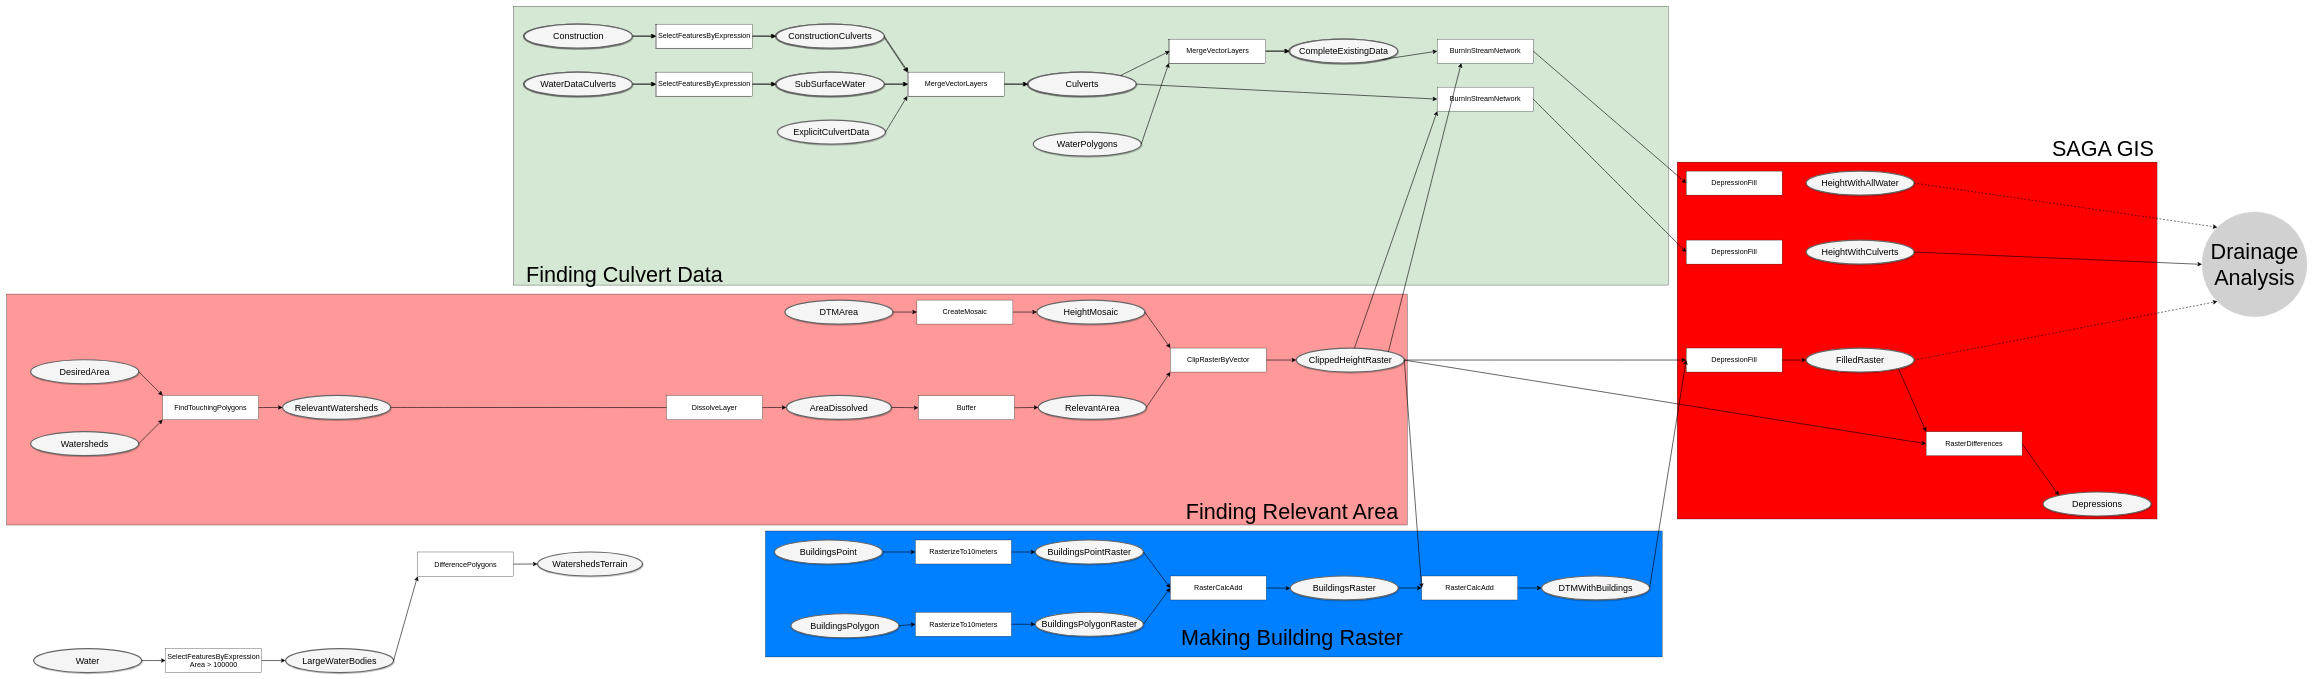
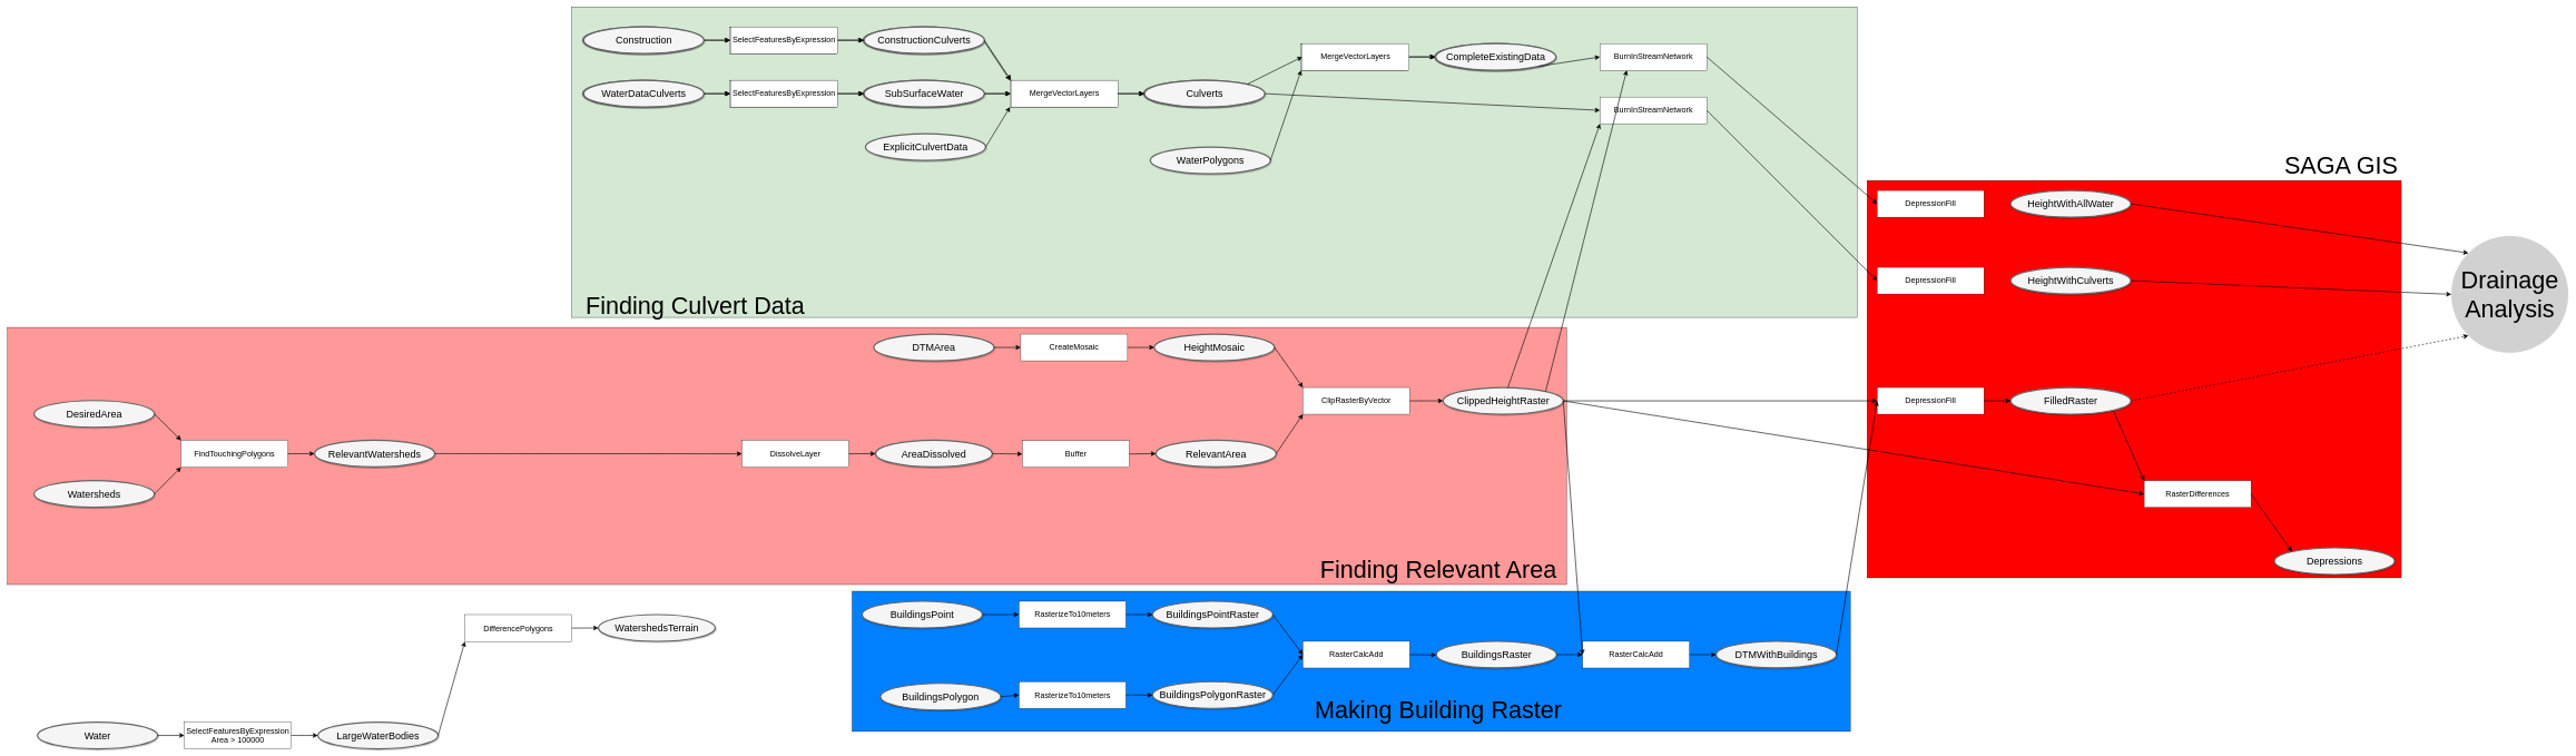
- <mxCell id="104" style="edgeStyle=none;curved=1;html=1;startSize=10;endArrow=classic;endFill=1;endSize=10;strokeColor=#000000;strokeWidth=2;fontSize=12;exitX=1;exitY=0.5;exitDx=0;exitDy=0;entryX=0;entryY=0;entryDx=0;entryDy=0;dashed=1;" parent="1" source="45" target="102" edge="1"><mxGeometry relative="1" as="geometry"><mxPoint x="7137" y="1182" as="sourcePoint" /><mxPoint x="7401" y="1015" as="targetPoint" /></mxGeometry></mxCell>
+ <mxCell id="104" style="edgeStyle=none;curved=1;html=1;startSize=10;endArrow=classic;endFill=1;endSize=10;strokeColor=#000000;strokeWidth=2;fontSize=12;exitX=1;exitY=0.5;exitDx=0;exitDy=0;entryX=0;entryY=0;entryDx=0;entryDy=0;" parent="1" source="45" target="102" edge="1"><mxGeometry relative="1" as="geometry"><mxPoint x="7137" y="1182" as="sourcePoint" /><mxPoint x="7401" y="1015" as="targetPoint" /></mxGeometry></mxCell>
- <mxCell id="127" style="edgeStyle=none;curved=1;html=1;startSize=10;endArrow=none;endFill=1;endSize=10;strokeColor=#000000;strokeWidth=2;fontSize=12;exitX=1;exitY=0.5;exitDx=0;exitDy=0;entryX=0;entryY=0.5;entryDx=0;entryDy=0;" edge="1" parent="1" source="13" target="55"><mxGeometry relative="1" as="geometry"><mxPoint x="1720" y="1891" as="sourcePoint" /><mxPoint x="1800" y="1890" as="targetPoint" /></mxGeometry></mxCell>
+ <mxCell id="127" style="edgeStyle=none;curved=1;html=1;startSize=10;endArrow=classic;endFill=1;endSize=10;strokeColor=#000000;strokeWidth=2;fontSize=12;exitX=1;exitY=0.5;exitDx=0;exitDy=0;entryX=0;entryY=0.5;entryDx=0;entryDy=0;" edge="1" parent="1" source="13" target="55"><mxGeometry relative="1" as="geometry"><mxPoint x="1720" y="1891" as="sourcePoint" /><mxPoint x="1800" y="1890" as="targetPoint" /></mxGeometry></mxCell>
